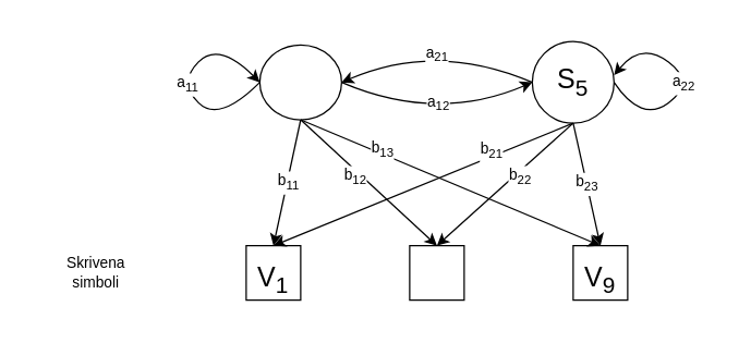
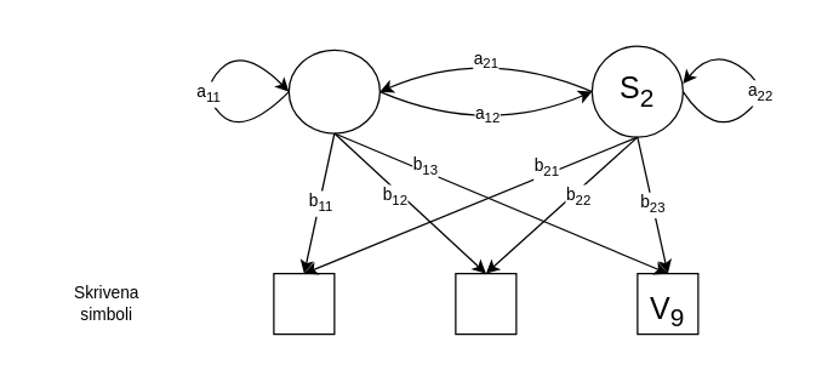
- <mxCell id="29" value="S&lt;sub&gt;5&lt;/sub&gt;" style="text;html=1;strokeColor=none;fillColor=none;align=center;verticalAlign=middle;whiteSpace=wrap;rounded=0;fontSize=20;" parent="1" vertex="1"><mxGeometry x="390" y="43.75" width="60" height="32.5" as="geometry" /></mxCell>
+ <mxCell id="29" value="S&lt;sub&gt;2&lt;/sub&gt;" style="text;html=1;strokeColor=none;fillColor=none;align=center;verticalAlign=middle;whiteSpace=wrap;rounded=0;fontSize=20;" parent="1" vertex="1"><mxGeometry x="390" y="43.75" width="60" height="32.5" as="geometry" /></mxCell>
- <mxCell id="27" value="&lt;font style=&quot;font-size: 20px&quot;&gt;V&lt;sub&gt;1&lt;/sub&gt;&lt;/font&gt;" style="text;html=1;strokeColor=none;fillColor=none;align=center;verticalAlign=middle;whiteSpace=wrap;rounded=0;fontSize=20;" parent="1" vertex="1"><mxGeometry x="180" y="190" width="40" height="30" as="geometry" /></mxCell>
